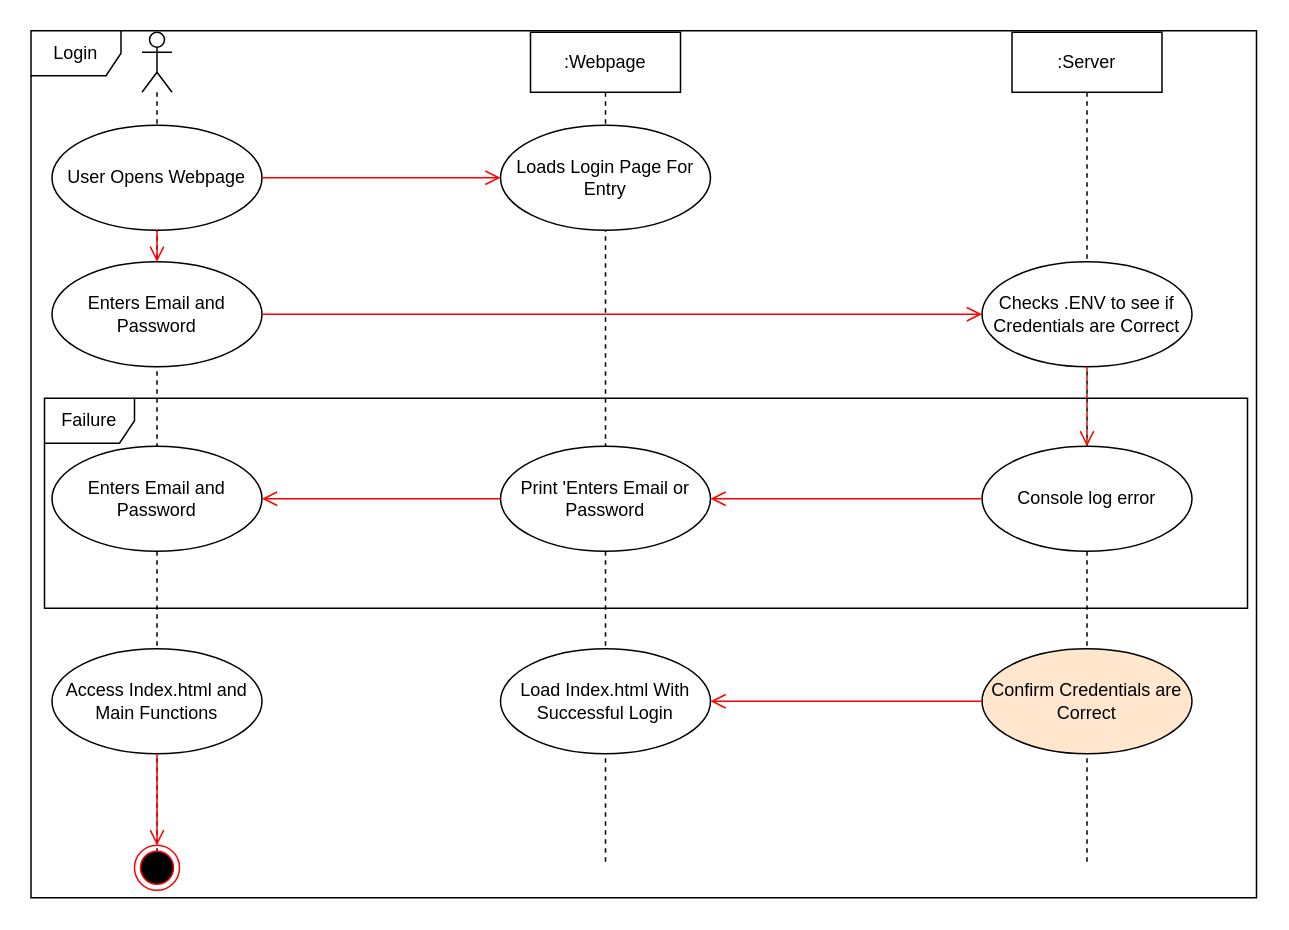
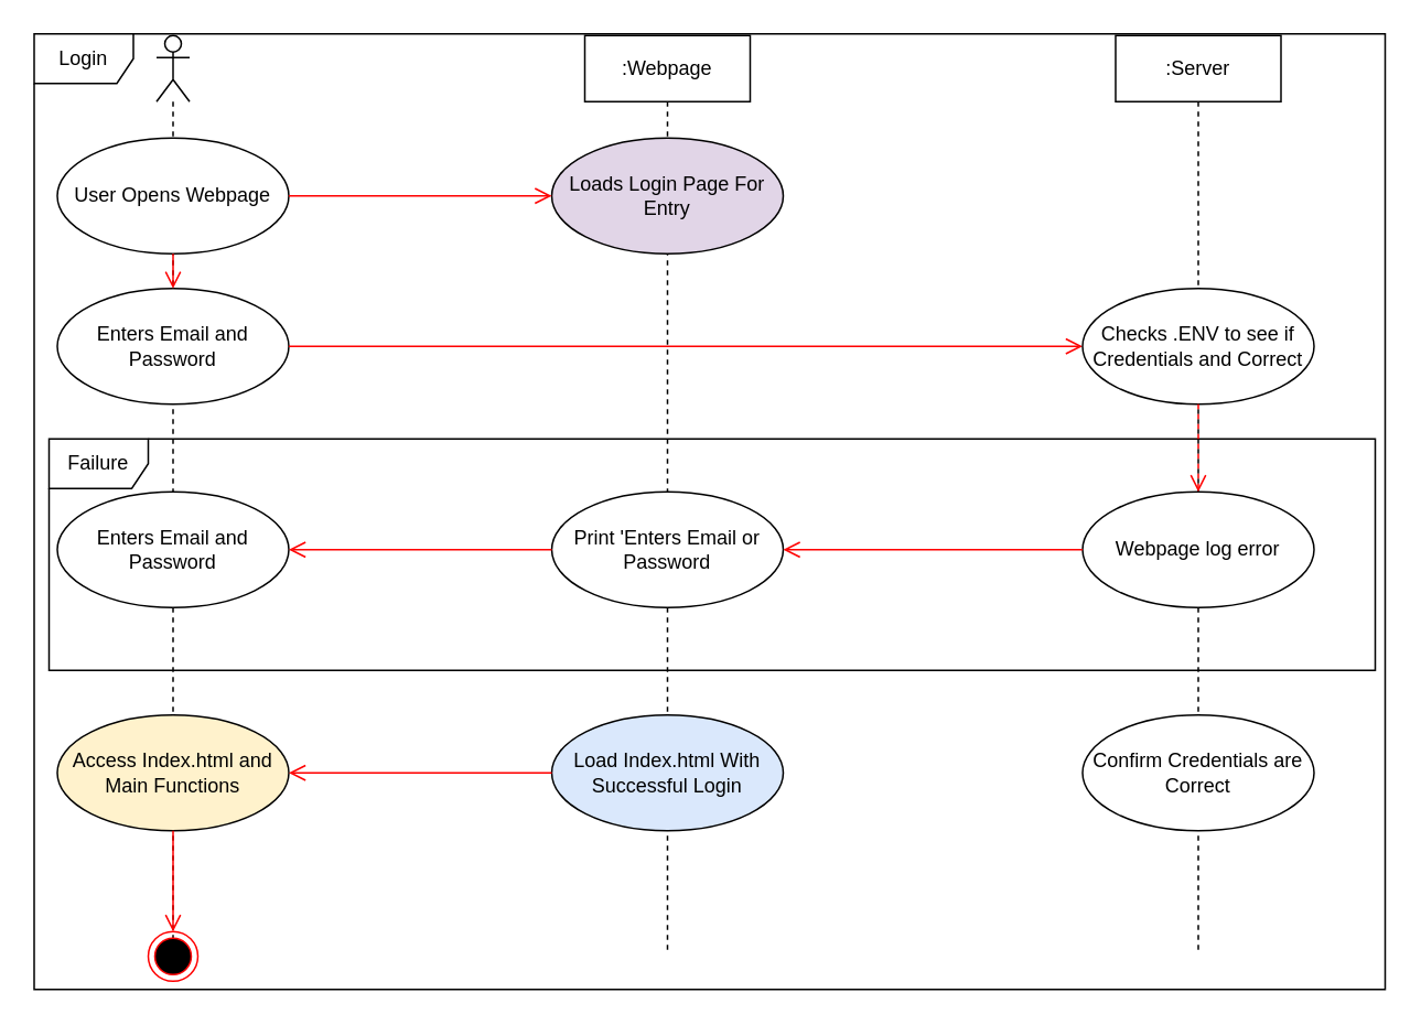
- <mxCell id="7" value="Loads Login Page For Entry" style="ellipse;whiteSpace=wrap;html=1;" vertex="1" parent="1"><mxGeometry x="333" y="83" width="140" height="70" as="geometry" /></mxCell>
+ <mxCell id="7" value="Loads Login Page For Entry" style="ellipse;whiteSpace=wrap;html=1;fillColor=#e1d5e7;" vertex="1" parent="1"><mxGeometry x="333" y="83" width="140" height="70" as="geometry" /></mxCell>
- <mxCell id="11" value="Checks .ENV to see if Credentials are Correct" style="ellipse;whiteSpace=wrap;html=1;" vertex="1" parent="1"><mxGeometry x="654" y="174" width="140" height="70" as="geometry" /></mxCell>
+ <mxCell id="11" value="Checks .ENV to see if Credentials and Correct" style="ellipse;whiteSpace=wrap;html=1;" vertex="1" parent="1"><mxGeometry x="654" y="174" width="140" height="70" as="geometry" /></mxCell>
- <mxCell id="13" value="Console log error" style="ellipse;whiteSpace=wrap;html=1;" vertex="1" parent="1"><mxGeometry x="654" y="297" width="140" height="70" as="geometry" /></mxCell>
+ <mxCell id="13" value="Webpage log error" style="ellipse;whiteSpace=wrap;html=1;" vertex="1" parent="1"><mxGeometry x="654" y="297" width="140" height="70" as="geometry" /></mxCell>
- <mxCell id="21" value="Access Index.html and Main Functions" style="ellipse;whiteSpace=wrap;html=1;" vertex="1" parent="1"><mxGeometry x="34" y="432" width="140" height="70" as="geometry" /></mxCell>
+ <mxCell id="21" value="Access Index.html and Main Functions" style="ellipse;whiteSpace=wrap;html=1;fillColor=#fff2cc;" vertex="1" parent="1"><mxGeometry x="34" y="432" width="140" height="70" as="geometry" /></mxCell>
+ <mxCell id="23" value="" style="edgeStyle=orthogonalEdgeStyle;html=1;verticalAlign=bottom;endArrow=open;endSize=8;strokeColor=#ff0000;rounded=0;exitX=0;exitY=0.5;exitDx=0;exitDy=0;entryX=1;entryY=0.5;entryDx=0;entryDy=0;" edge="1" parent="1" source="20" target="21"><mxGeometry relative="1" as="geometry"><mxPoint x="483" y="477" as="targetPoint" /><mxPoint x="664" y="477" as="sourcePoint" /></mxGeometry></mxCell>
- <mxCell id="20" value="Load Index.html With Successful Login" style="ellipse;whiteSpace=wrap;html=1;" vertex="1" parent="1"><mxGeometry x="333" y="432" width="140" height="70" as="geometry" /></mxCell>
+ <mxCell id="20" value="Load Index.html With Successful Login" style="ellipse;whiteSpace=wrap;html=1;fillColor=#dae8fc;" vertex="1" parent="1"><mxGeometry x="333" y="432" width="140" height="70" as="geometry" /></mxCell>
- <mxCell id="22" value="" style="edgeStyle=orthogonalEdgeStyle;html=1;verticalAlign=bottom;endArrow=open;endSize=8;strokeColor=#ff0000;rounded=0;exitX=0;exitY=0.5;exitDx=0;exitDy=0;entryX=1;entryY=0.5;entryDx=0;entryDy=0;" edge="1" parent="1" source="19" target="20"><mxGeometry relative="1" as="geometry"><mxPoint x="373" y="158" as="targetPoint" /><mxPoint x="214" y="158" as="sourcePoint" /></mxGeometry></mxCell>
- <mxCell id="19" value="Confirm Credentials are Correct" style="ellipse;whiteSpace=wrap;html=1;fillColor=#ffe6cc;" vertex="1" parent="1"><mxGeometry x="654" y="432" width="140" height="70" as="geometry" /></mxCell>
+ <mxCell id="19" value="Confirm Credentials are Correct" style="ellipse;whiteSpace=wrap;html=1;" vertex="1" parent="1"><mxGeometry x="654" y="432" width="140" height="70" as="geometry" /></mxCell>
